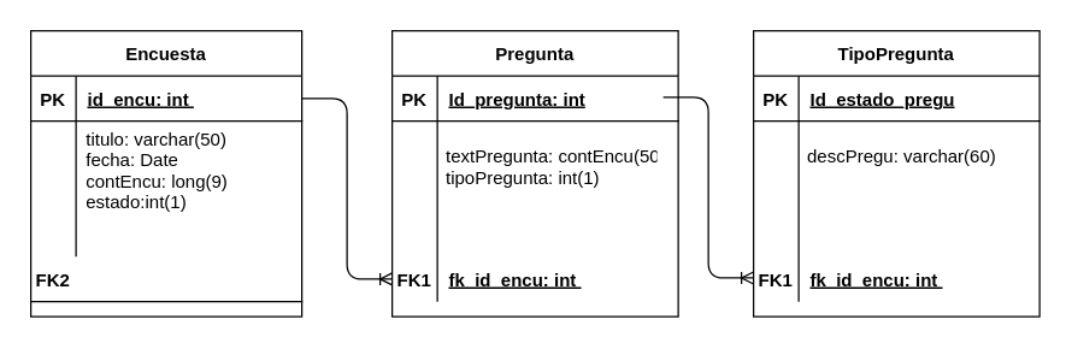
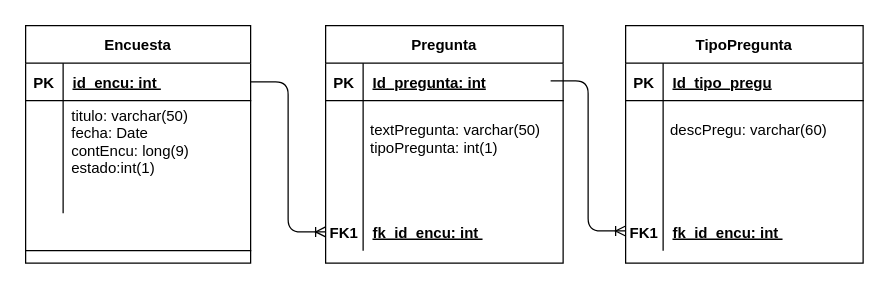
- <mxCell id="39" value="Id_estado_pregu" style="shape=partialRectangle;connectable=0;fillColor=none;top=0;left=0;bottom=0;right=0;align=left;spacingLeft=6;fontStyle=5;overflow=hidden;" vertex="1" parent="37"><mxGeometry x="30" width="160" height="30" as="geometry"><mxRectangle width="160" height="30" as="alternateBounds" /></mxGeometry></mxCell>
+ <mxCell id="39" value="Id_tipo_pregu" style="shape=partialRectangle;connectable=0;fillColor=none;top=0;left=0;bottom=0;right=0;align=left;spacingLeft=6;fontStyle=5;overflow=hidden;" vertex="1" parent="37"><mxGeometry x="30" width="160" height="30" as="geometry"><mxRectangle width="160" height="30" as="alternateBounds" /></mxGeometry></mxCell>
- <mxCell id="33" value="textPregunta: contEncu(50)&#10;tipoPregunta: int(1)&#10;" style="text;strokeColor=none;fillColor=none;align=left;verticalAlign=top;spacingLeft=4;spacingRight=4;overflow=hidden;rotatable=0;points=[[0,0.5],[1,0.5]];portConstraint=eastwest;" parent="1" vertex="1"><mxGeometry x="290" y="90" width="150" height="80" as="geometry" /></mxCell>
+ <mxCell id="33" value="textPregunta: varchar(50)&#10;tipoPregunta: int(1)&#10;" style="text;strokeColor=none;fillColor=none;align=left;verticalAlign=top;spacingLeft=4;spacingRight=4;overflow=hidden;rotatable=0;points=[[0,0.5],[1,0.5]];portConstraint=eastwest;" parent="1" vertex="1"><mxGeometry x="290" y="90" width="150" height="80" as="geometry" /></mxCell>
- <mxCell id="16" value="FK2" style="shape=partialRectangle;connectable=0;fillColor=none;top=0;left=0;bottom=0;right=0;fontStyle=1;overflow=hidden;" parent="15" vertex="1"><mxGeometry width="30" height="30" as="geometry" /></mxCell>
